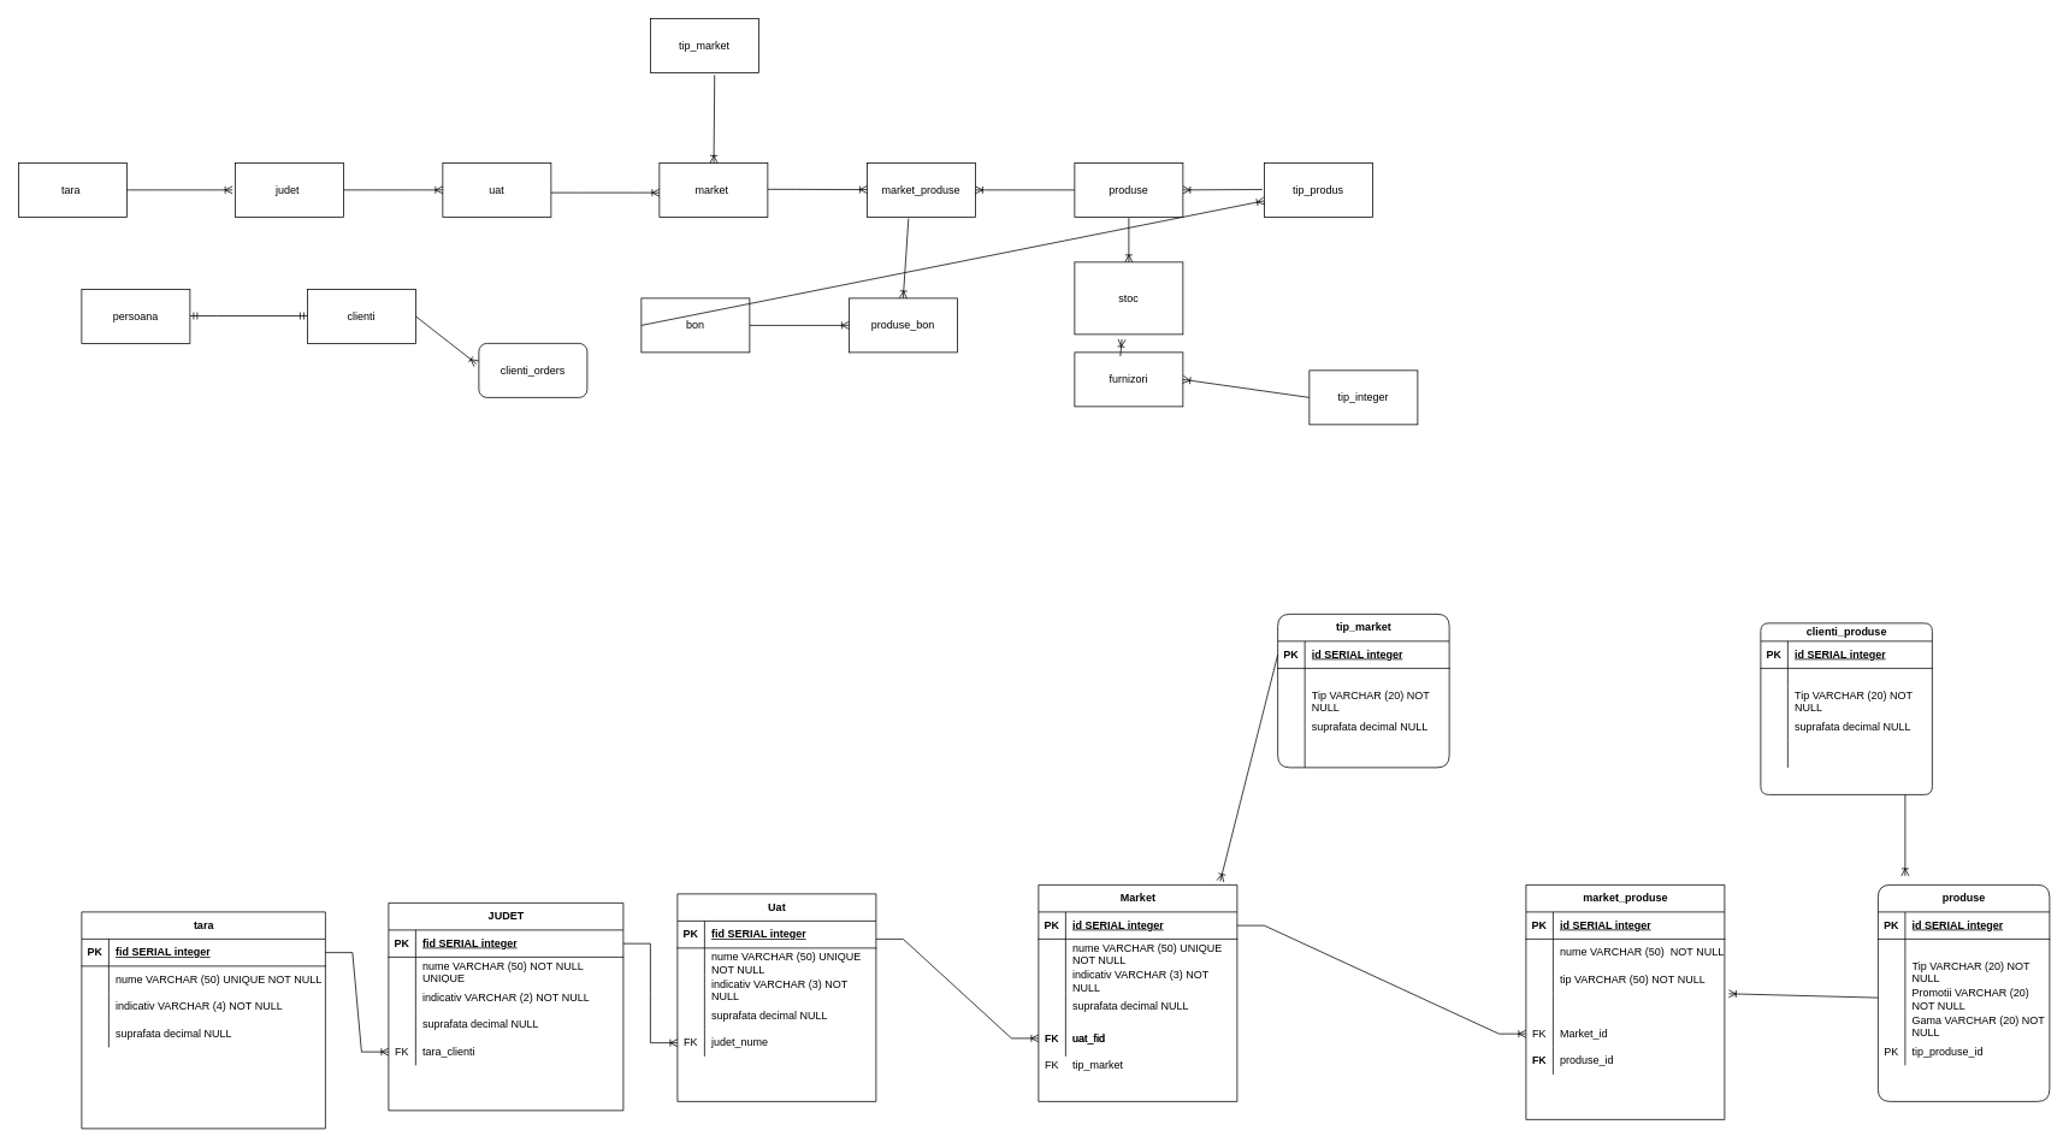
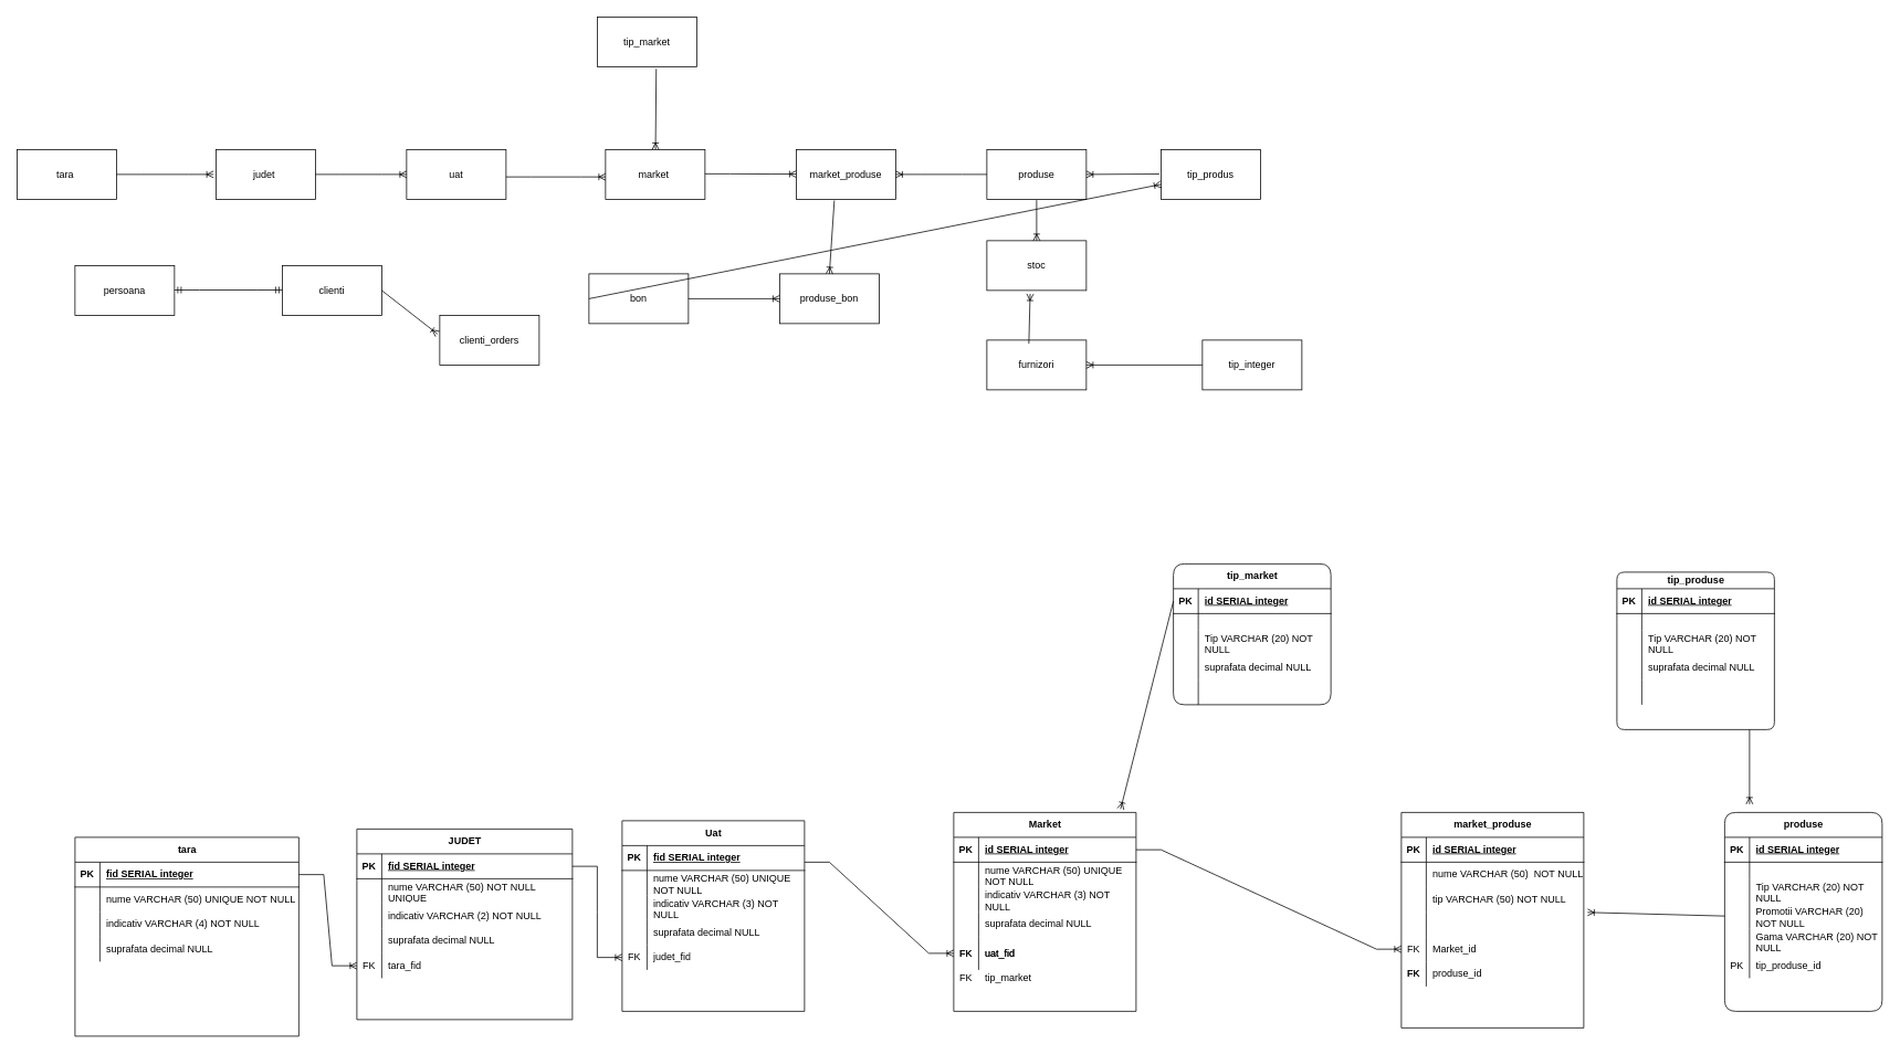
- <mxCell id="7" value="stoc" style="rounded=0;whiteSpace=wrap;html=1;" vertex="1" parent="1"><mxGeometry x="1190" y="290" width="120" height="80" as="geometry" /></mxCell>
+ <mxCell id="7" value="stoc" style="rounded=0;whiteSpace=wrap;html=1;" vertex="1" parent="1"><mxGeometry x="1190" y="290" width="120" height="60" as="geometry" /></mxCell>
- <mxCell id="20" value="clienti_orders" style="whiteSpace=wrap;html=1;rounded=1;" vertex="1" parent="1"><mxGeometry x="530" y="380" width="120" height="60" as="geometry" /></mxCell>
+ <mxCell id="20" value="clienti_orders" style="rounded=0;whiteSpace=wrap;html=1;" vertex="1" parent="1"><mxGeometry x="530" y="380" width="120" height="60" as="geometry" /></mxCell>
- <mxCell id="10" value="furnizori" style="rounded=0;whiteSpace=wrap;html=1;" vertex="1" parent="1"><mxGeometry x="1190" y="390" width="120" height="60" as="geometry" /></mxCell>
+ <mxCell id="10" value="furnizori" style="rounded=0;whiteSpace=wrap;html=1;" vertex="1" parent="1"><mxGeometry x="1190" y="410" width="120" height="60" as="geometry" /></mxCell>
- <mxCell id="139" value="clienti_produse" style="shape=table;startSize=20;container=1;collapsible=1;childLayout=tableLayout;fixedRows=1;rowLines=0;fontStyle=1;align=center;resizeLast=1;html=1;rounded=1;" vertex="1" parent="1"><mxGeometry x="1950" y="690" width="190" height="190" as="geometry" /></mxCell>
+ <mxCell id="139" value="tip_produse" style="shape=table;startSize=20;container=1;collapsible=1;childLayout=tableLayout;fixedRows=1;rowLines=0;fontStyle=1;align=center;resizeLast=1;html=1;rounded=1;" vertex="1" parent="1"><mxGeometry x="1950" y="690" width="190" height="190" as="geometry" /></mxCell>
- <mxCell id="78" value="judet_nume" style="shape=partialRectangle;connectable=0;fillColor=none;top=0;left=0;bottom=0;right=0;align=left;spacingLeft=6;overflow=hidden;whiteSpace=wrap;html=1;" vertex="1" parent="76"><mxGeometry x="30" width="190" height="30" as="geometry"><mxRectangle width="190" height="30" as="alternateBounds" /></mxGeometry></mxCell>
+ <mxCell id="78" value="judet_fid" style="shape=partialRectangle;connectable=0;fillColor=none;top=0;left=0;bottom=0;right=0;align=left;spacingLeft=6;overflow=hidden;whiteSpace=wrap;html=1;" vertex="1" parent="76"><mxGeometry x="30" width="190" height="30" as="geometry"><mxRectangle width="190" height="30" as="alternateBounds" /></mxGeometry></mxCell>
- <mxCell id="61" value="tara_clienti" style="shape=partialRectangle;connectable=0;fillColor=none;top=0;left=0;bottom=0;right=0;align=left;spacingLeft=6;overflow=hidden;whiteSpace=wrap;html=1;" vertex="1" parent="59"><mxGeometry x="30" width="230" height="30" as="geometry"><mxRectangle width="230" height="30" as="alternateBounds" /></mxGeometry></mxCell>
+ <mxCell id="61" value="tara_fid" style="shape=partialRectangle;connectable=0;fillColor=none;top=0;left=0;bottom=0;right=0;align=left;spacingLeft=6;overflow=hidden;whiteSpace=wrap;html=1;" vertex="1" parent="59"><mxGeometry x="30" width="230" height="30" as="geometry"><mxRectangle width="230" height="30" as="alternateBounds" /></mxGeometry></mxCell>
